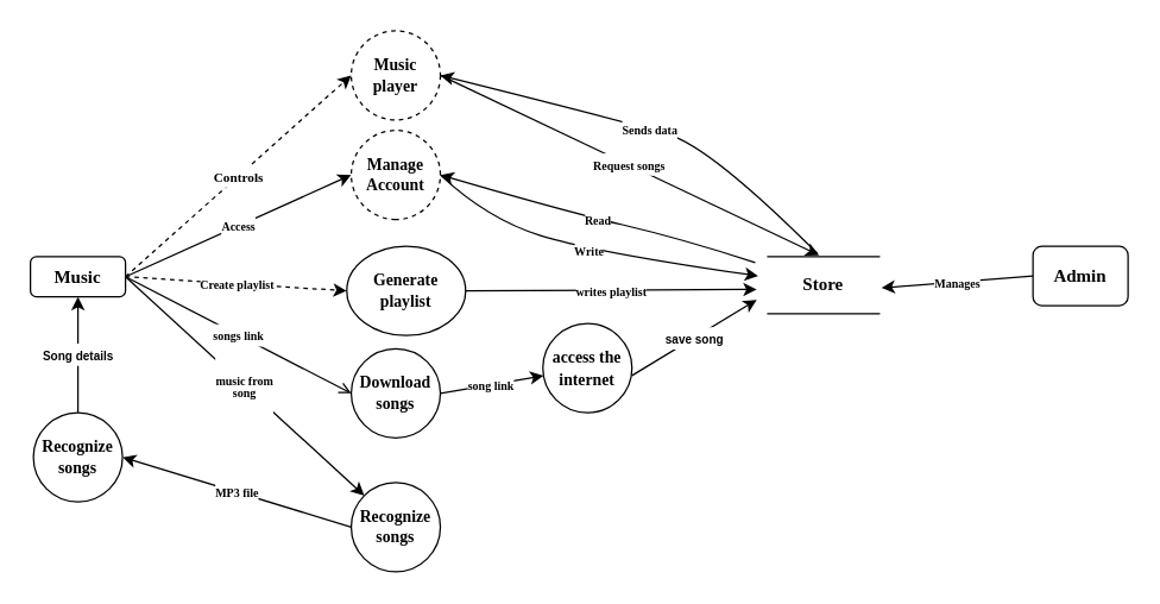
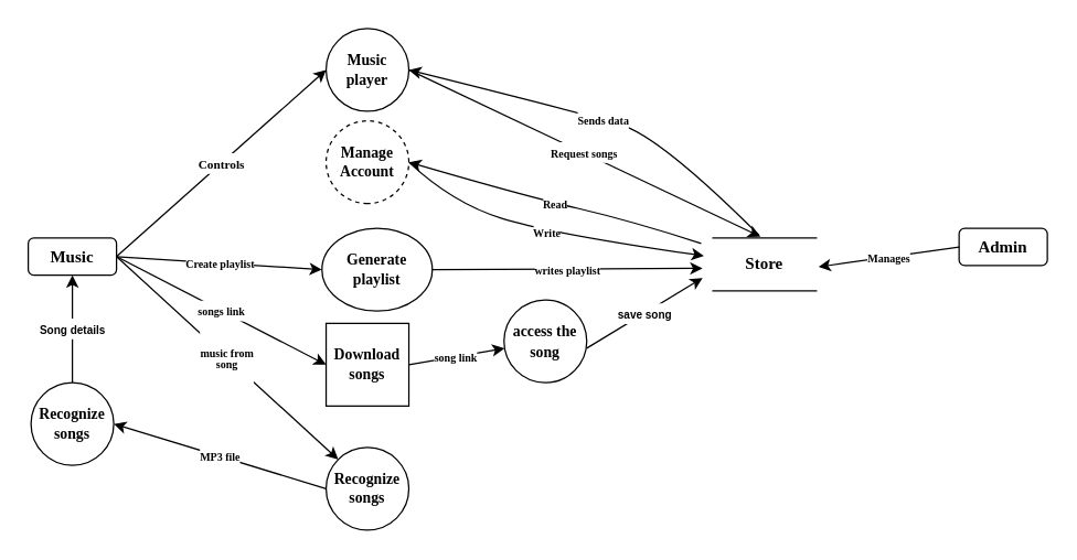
- <mxCell id="3" value="Music player" style="ellipse;whiteSpace=wrap;html=1;aspect=fixed;fontFamily=Times New Roman;fontSize=11;fontStyle=1;dashed=1;" parent="1" vertex="1"><mxGeometry x="236" y="20" width="60" height="60" as="geometry" /></mxCell>
+ <mxCell id="3" value="Music player" style="ellipse;whiteSpace=wrap;html=1;aspect=fixed;fontFamily=Times New Roman;fontSize=11;fontStyle=1" parent="1" vertex="1"><mxGeometry x="236" y="20" width="60" height="60" as="geometry" /></mxCell>
- <mxCell id="26" value="&lt;font style=&quot;font-size: 8px;&quot; face=&quot;Times New Roman&quot;&gt;&lt;b&gt;Access&lt;/b&gt;&lt;/font&gt;" style="endArrow=classic;html=1;rounded=0;exitX=1;exitY=0.5;exitDx=0;exitDy=0;entryX=0.5;entryY=1;entryDx=0;entryDy=0;" parent="1" source="2" target="25" edge="1"><mxGeometry width="50" height="50" relative="1" as="geometry"><mxPoint x="85" y="185" as="sourcePoint" /><mxPoint x="216" y="111" as="targetPoint" /></mxGeometry></mxCell>
- <mxCell id="10" value="&lt;font style=&quot;font-size: 9px;&quot;&gt;&lt;b&gt;Controls&lt;/b&gt;&lt;/font&gt;" style="endArrow=classic;html=1;rounded=0;fontFamily=Times New Roman;fontSize=12;fontColor=default;entryX=0;entryY=0.5;entryDx=0;entryDy=0;exitX=1;exitY=0.5;exitDx=0;exitDy=0;dashed=1;" parent="1" source="2" target="3" edge="1"><mxGeometry width="50" height="50" relative="1" as="geometry"><mxPoint x="85" y="185" as="sourcePoint" /><mxPoint x="168" y="130" as="targetPoint" /></mxGeometry></mxCell>
+ <mxCell id="10" value="&lt;font style=&quot;font-size: 9px;&quot;&gt;&lt;b&gt;Controls&lt;/b&gt;&lt;/font&gt;" style="endArrow=classic;html=1;rounded=0;fontFamily=Times New Roman;fontSize=12;fontColor=default;entryX=0;entryY=0.5;entryDx=0;entryDy=0;exitX=1;exitY=0.5;exitDx=0;exitDy=0;" parent="1" source="2" target="3" edge="1"><mxGeometry width="50" height="50" relative="1" as="geometry"><mxPoint x="85" y="185" as="sourcePoint" /><mxPoint x="168" y="130" as="targetPoint" /></mxGeometry></mxCell>
- <mxCell id="19" value="Admin" style="rounded=1;whiteSpace=wrap;html=1;fontFamily=Times New Roman;fontStyle=1" parent="1" vertex="1"><mxGeometry x="695" y="165" width="64" height="40" as="geometry" /></mxCell>
+ <mxCell id="19" value="Admin" style="rounded=1;whiteSpace=wrap;html=1;fontFamily=Times New Roman;fontStyle=1" parent="1" vertex="1"><mxGeometry x="695" y="165" width="64" height="27" as="geometry" /></mxCell>
- <mxCell id="13" value="&lt;b&gt;&lt;font style=&quot;font-size: 8px;&quot;&gt;Create playlist&lt;/font&gt;&lt;/b&gt;" style="endArrow=classic;html=1;rounded=0;fontFamily=Times New Roman;fontSize=12;fontColor=default;exitX=1;exitY=0.5;exitDx=0;exitDy=0;entryX=0.5;entryY=1;entryDx=0;entryDy=0;dashed=1;" parent="1" source="2" target="7" edge="1"><mxGeometry width="50" height="50" relative="1" as="geometry"><mxPoint x="180" y="221" as="sourcePoint" /><mxPoint x="230" y="171" as="targetPoint" /></mxGeometry></mxCell>
+ <mxCell id="13" value="&lt;b&gt;&lt;font style=&quot;font-size: 8px;&quot;&gt;Create playlist&lt;/font&gt;&lt;/b&gt;" style="endArrow=classic;html=1;rounded=0;fontFamily=Times New Roman;fontSize=12;fontColor=default;exitX=1;exitY=0.5;exitDx=0;exitDy=0;entryX=0.5;entryY=1;entryDx=0;entryDy=0;" parent="1" source="2" target="7" edge="1"><mxGeometry width="50" height="50" relative="1" as="geometry"><mxPoint x="180" y="221" as="sourcePoint" /><mxPoint x="230" y="171" as="targetPoint" /></mxGeometry></mxCell>
- <mxCell id="17" value="&lt;b&gt;&lt;font style=&quot;font-size: 11px;&quot;&gt;access the internet&lt;/font&gt;&lt;/b&gt;" style="ellipse;whiteSpace=wrap;html=1;aspect=fixed;rounded=1;shadow=0;glass=0;strokeColor=default;align=center;verticalAlign=middle;fontFamily=Times New Roman;fontSize=12;fontColor=default;fillColor=default;" parent="1" vertex="1"><mxGeometry x="365" y="217" width="60" height="60" as="geometry" /></mxCell>
+ <mxCell id="17" value="&lt;b&gt;&lt;font style=&quot;font-size: 11px;&quot;&gt;access the song&lt;/font&gt;&lt;/b&gt;" style="ellipse;whiteSpace=wrap;html=1;aspect=fixed;rounded=1;shadow=0;glass=0;strokeColor=default;align=center;verticalAlign=middle;fontFamily=Times New Roman;fontSize=12;fontColor=default;fillColor=default;" parent="1" vertex="1"><mxGeometry x="365" y="217" width="60" height="60" as="geometry" /></mxCell>
- <mxCell id="15" value="&lt;b&gt;&lt;font style=&quot;font-size: 8px;&quot;&gt;songs link&lt;/font&gt;&lt;/b&gt;" style="endArrow=open;html=1;rounded=0;fontFamily=Times New Roman;fontSize=12;fontColor=default;exitX=1;exitY=0.5;exitDx=0;exitDy=0;entryX=0;entryY=0.5;entryDx=0;entryDy=0;" parent="1" source="2" target="8" edge="1"><mxGeometry width="50" height="50" relative="1" as="geometry"><mxPoint x="133" y="277" as="sourcePoint" /><mxPoint x="183" y="227" as="targetPoint" /></mxGeometry></mxCell>
+ <mxCell id="15" value="&lt;b&gt;&lt;font style=&quot;font-size: 8px;&quot;&gt;songs link&lt;/font&gt;&lt;/b&gt;" style="endArrow=classic;html=1;rounded=0;fontFamily=Times New Roman;fontSize=12;fontColor=default;exitX=1;exitY=0.5;exitDx=0;exitDy=0;entryX=0;entryY=0.5;entryDx=0;entryDy=0;" parent="1" source="2" target="8" edge="1"><mxGeometry width="50" height="50" relative="1" as="geometry"><mxPoint x="133" y="277" as="sourcePoint" /><mxPoint x="183" y="227" as="targetPoint" /></mxGeometry></mxCell>
- <mxCell id="8" value="Download &lt;br style=&quot;font-size: 11px;&quot;&gt;songs" style="ellipse;whiteSpace=wrap;html=1;aspect=fixed;rounded=1;shadow=0;glass=0;strokeColor=default;align=center;verticalAlign=middle;fontFamily=Times New Roman;fontSize=11;fontColor=default;fillColor=default;fontStyle=1" parent="1" vertex="1"><mxGeometry x="236" y="234" width="60" height="60" as="geometry" /></mxCell>
+ <mxCell id="8" value="Download &lt;br style=&quot;font-size: 11px;&quot;&gt;songs" style="whiteSpace=wrap;html=1;aspect=fixed;shadow=0;glass=0;strokeColor=default;align=center;verticalAlign=middle;fontFamily=Times New Roman;fontSize=11;fontColor=default;fillColor=default;fontStyle=1;rounded=0;" parent="1" vertex="1"><mxGeometry x="236" y="234" width="60" height="60" as="geometry" /></mxCell>
